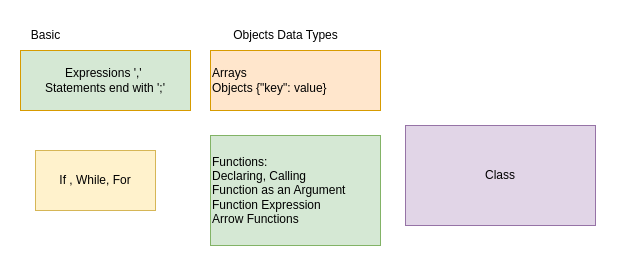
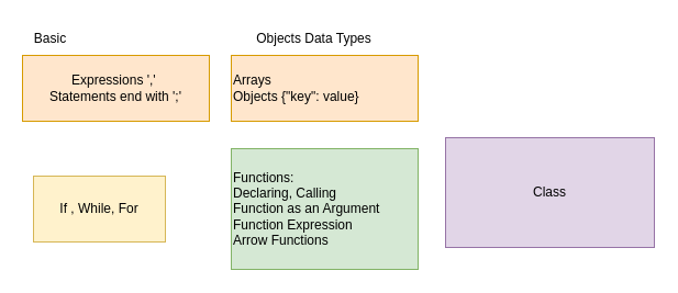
- <mxCell id="3" value="Expressions ','&amp;nbsp;&lt;br&gt;Statements end with ';'" style="rounded=0;whiteSpace=wrap;html=1;fillColor=#d5e8d4;strokeColor=#d79b00;" vertex="1" parent="2"><mxGeometry y="30" width="170" height="60" as="geometry" /></mxCell>
+ <mxCell id="3" value="Expressions ','&amp;nbsp;&lt;br&gt;Statements end with ';'" style="rounded=0;whiteSpace=wrap;html=1;fillColor=#ffe6cc;strokeColor=#d79b00;" vertex="1" parent="2"><mxGeometry y="30" width="170" height="60" as="geometry" /></mxCell>
- <mxCell id="8" value="If , While, For" style="rounded=0;whiteSpace=wrap;html=1;fillColor=#fff2cc;strokeColor=#d6b656;" vertex="1" parent="1"><mxGeometry x="35" y="150" width="120" height="60" as="geometry" /></mxCell>
+ <mxCell id="8" value="If , While, For" style="rounded=0;whiteSpace=wrap;html=1;fillColor=#fff2cc;strokeColor=#d6b656;" vertex="1" parent="1"><mxGeometry x="30" y="160" width="120" height="60" as="geometry" /></mxCell>
